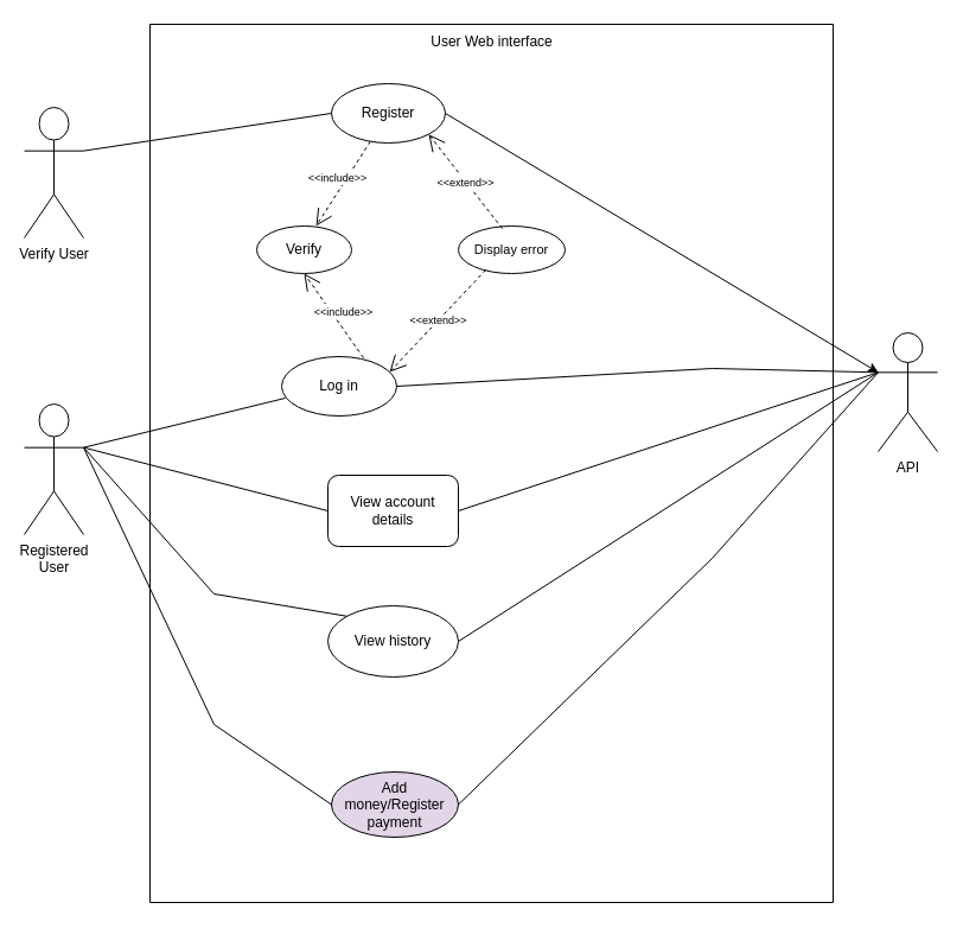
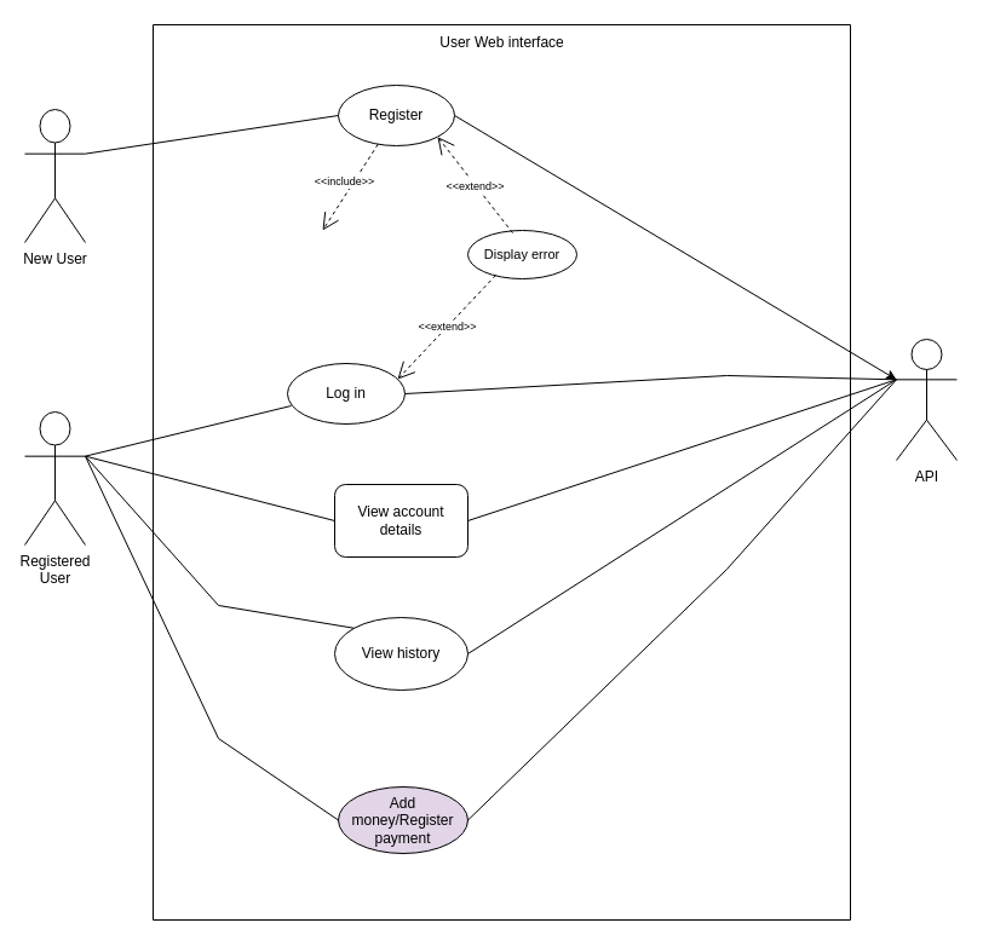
- <mxCell id="10" value="Verify" style="ellipse;whiteSpace=wrap;html=1;" parent="3" vertex="1"><mxGeometry x="90" y="170" width="80" height="40" as="geometry" /></mxCell>
- <mxCell id="26" value="&lt;div&gt;Verify User&lt;br&gt;&lt;/div&gt;" style="shape=umlActor;verticalLabelPosition=bottom;verticalAlign=top;html=1;" parent="1" vertex="1"><mxGeometry x="20" y="90" width="50" height="110" as="geometry" /></mxCell>
+ <mxCell id="26" value="&lt;div&gt;New User&lt;br&gt;&lt;/div&gt;" style="shape=umlActor;verticalLabelPosition=bottom;verticalAlign=top;html=1;" parent="1" vertex="1"><mxGeometry x="20" y="90" width="50" height="110" as="geometry" /></mxCell>
- <mxCell id="12" value="&lt;font style=&quot;font-size: 9px;&quot;&gt;&amp;lt;&amp;lt;include&amp;gt;&amp;gt;&lt;/font&gt;" style="endArrow=open;endSize=12;dashed=1;html=1;rounded=0;exitX=0.711;exitY=0.02;exitDx=0;exitDy=0;entryX=0.5;entryY=1;entryDx=0;entryDy=0;exitPerimeter=0;" parent="3" source="4" target="10" edge="1"><mxGeometry x="-0.031" y="-8" width="160" relative="1" as="geometry"><mxPoint x="185.941" y="237.322" as="sourcePoint" /><mxPoint x="225.04" y="190" as="targetPoint" /><mxPoint x="1" as="offset" /></mxGeometry></mxCell>
